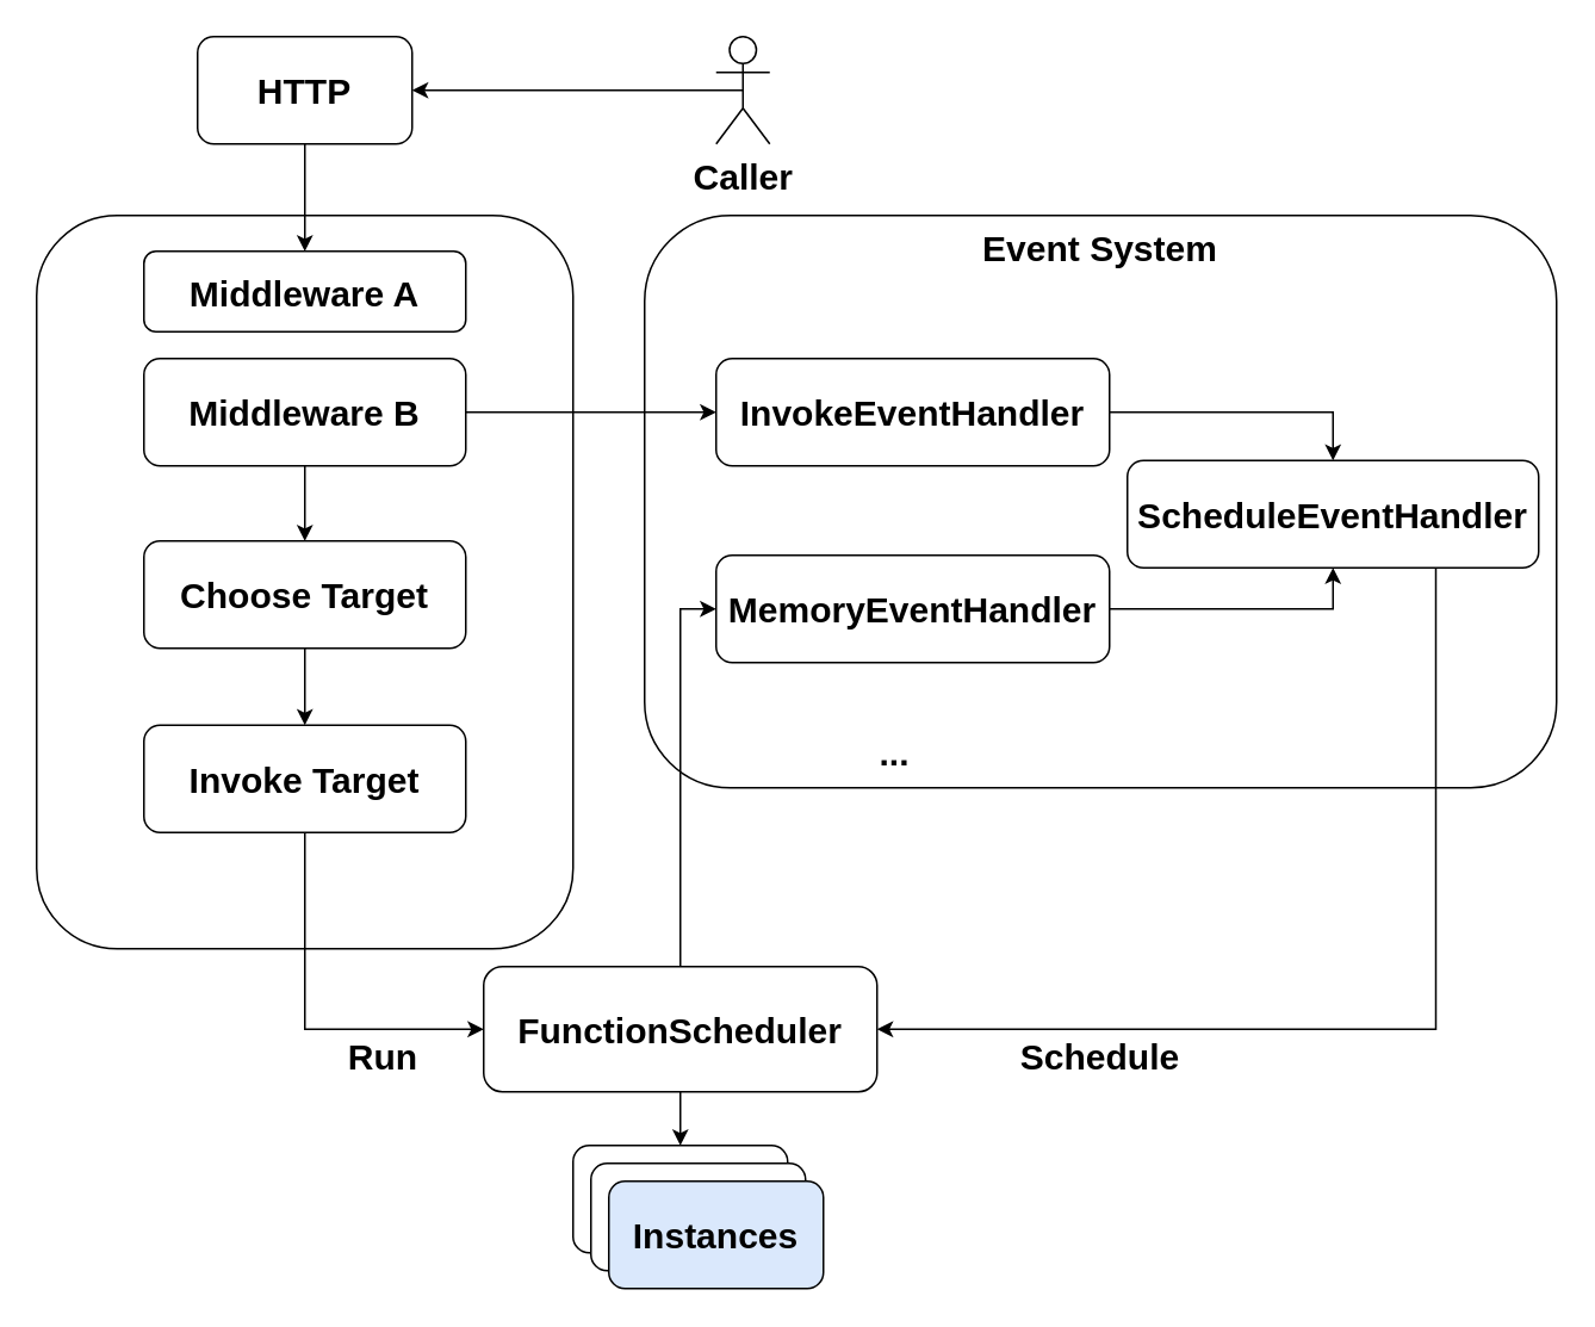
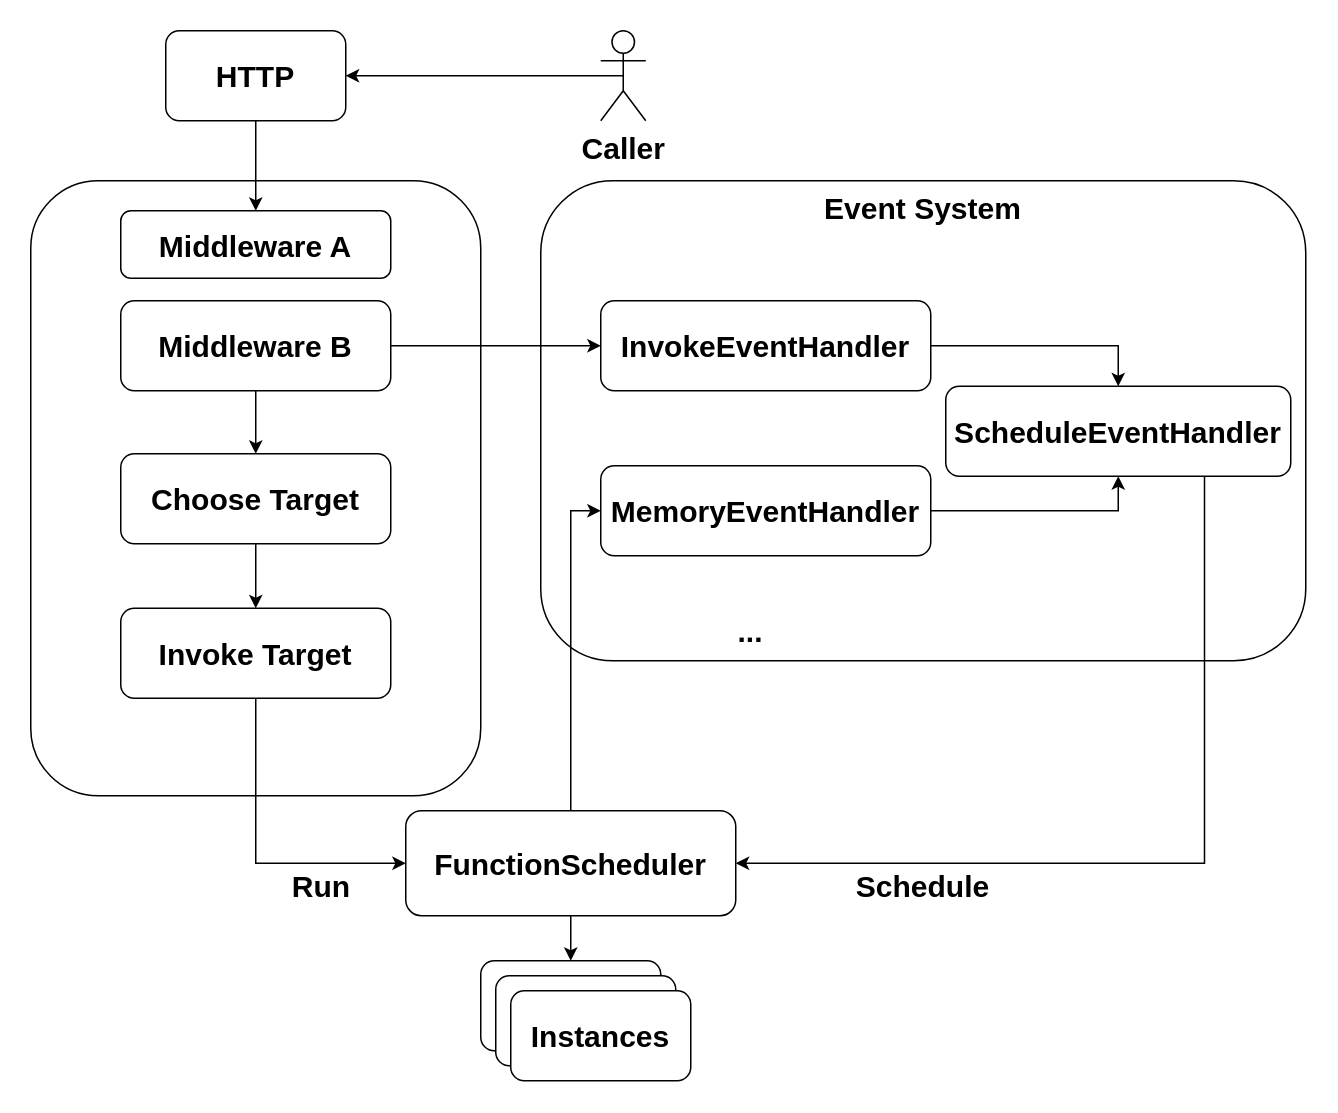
- <mxCell id="24" value="Instances" style="rounded=1;whiteSpace=wrap;html=1;fontSize=20;align=center;fontStyle=1;fillColor=#dae8fc;" vertex="1" parent="21"><mxGeometry x="20" y="20" width="120" height="60" as="geometry" /></mxCell>
+ <mxCell id="24" value="Instances" style="rounded=1;whiteSpace=wrap;html=1;fontSize=20;align=center;fontStyle=1" vertex="1" parent="21"><mxGeometry x="20" y="20" width="120" height="60" as="geometry" /></mxCell>
